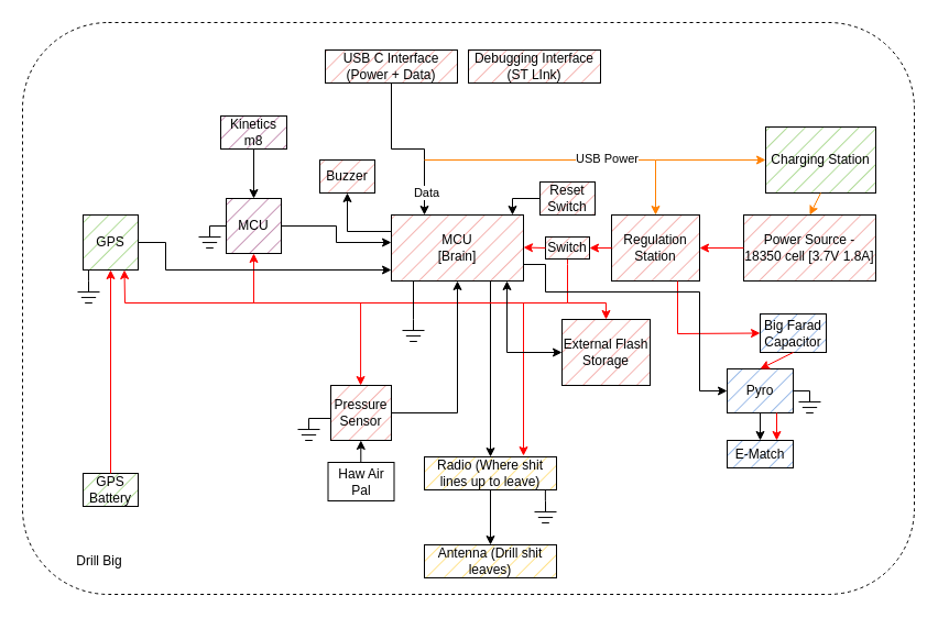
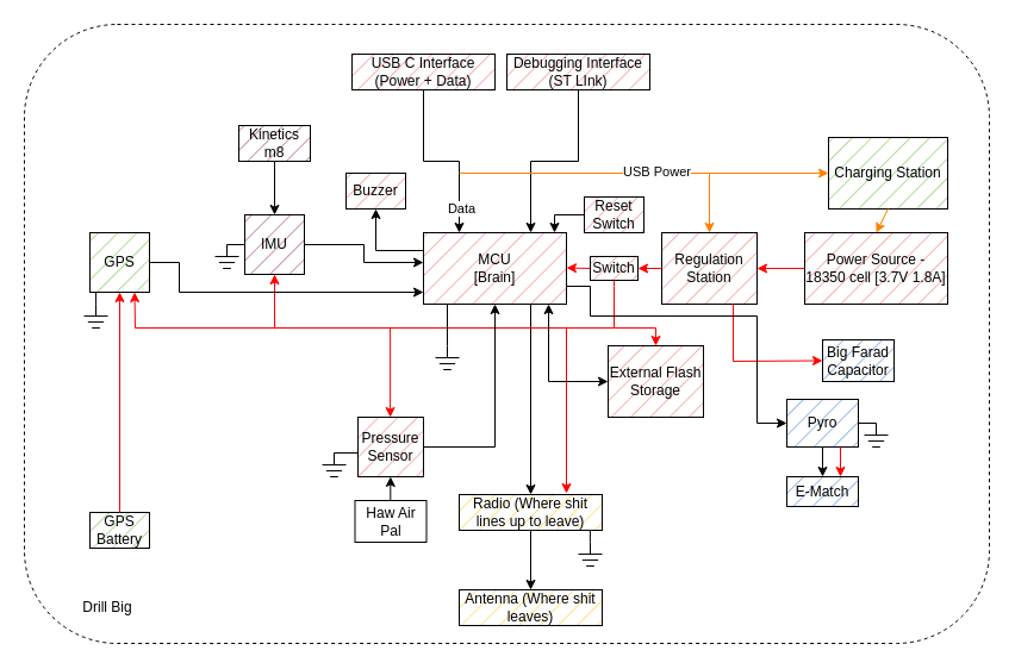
+ <mxCell id="12" value="" style="endArrow=classic;html=1;rounded=0;entryX=0.75;entryY=0;entryDx=0;entryDy=0;exitX=0.5;exitY=1;exitDx=0;exitDy=0;" edge="1" parent="1" source="13" target="3"><mxGeometry width="50" height="50" relative="1" as="geometry"><mxPoint x="445" y="135" as="sourcePoint" /><mxPoint x="595" y="105" as="targetPoint" /><Array as="points"><mxPoint x="485" y="135" /><mxPoint x="445" y="135" /></Array></mxGeometry></mxCell>
- <mxCell id="44" value="MCU" style="rounded=0;whiteSpace=wrap;html=1;fillColor=#B5739D;fillStyle=hatch;" vertex="1" parent="1"><mxGeometry x="205" y="180" width="50" height="50" as="geometry" /></mxCell>
+ <mxCell id="44" value="IMU" style="rounded=0;whiteSpace=wrap;html=1;fillColor=#B5739D;fillStyle=hatch;" vertex="1" parent="1"><mxGeometry x="205" y="180" width="50" height="50" as="geometry" /></mxCell>
- <mxCell id="79" value="" style="endArrow=classic;html=1;rounded=0;entryX=0.5;entryY=0;entryDx=0;entryDy=0;exitX=0.5;exitY=1;exitDx=0;exitDy=0;strokeColor=#FF0000;" edge="1" parent="1" source="78" target="74"><mxGeometry width="50" height="50" relative="1" as="geometry"><mxPoint x="685" y="320" as="sourcePoint" /><mxPoint x="645" y="320" as="targetPoint" /></mxGeometry></mxCell>
- <mxCell id="10" value="Antenna (Drill shit leaves)" style="text;html=1;align=center;verticalAlign=middle;whiteSpace=wrap;rounded=0;strokeColor=default;fillColor=#FFD966;fillStyle=hatch;" vertex="1" parent="1"><mxGeometry x="385" y="495" width="120" height="30" as="geometry" /></mxCell>
+ <mxCell id="10" value="Antenna (Where shit leaves)" style="text;html=1;align=center;verticalAlign=middle;whiteSpace=wrap;rounded=0;strokeColor=default;fillColor=#FFD966;fillStyle=hatch;" vertex="1" parent="1"><mxGeometry x="385" y="495" width="120" height="30" as="geometry" /></mxCell>
